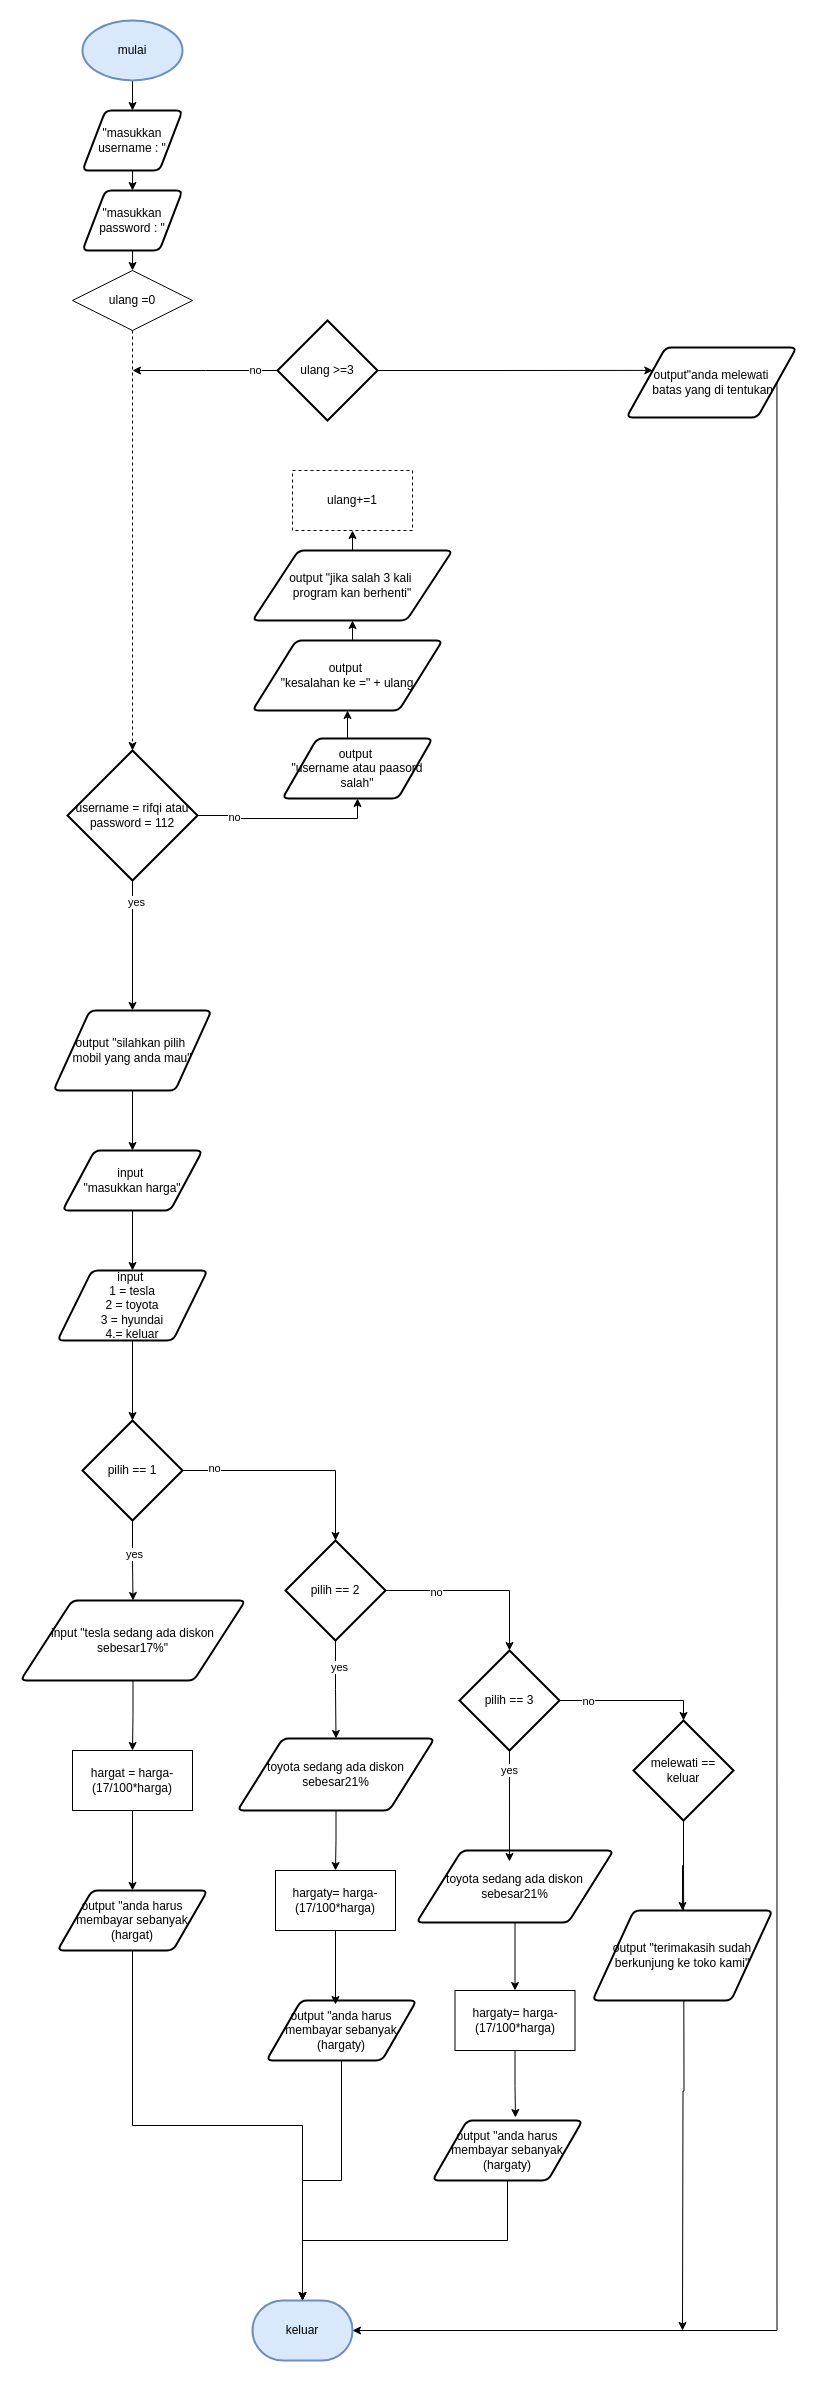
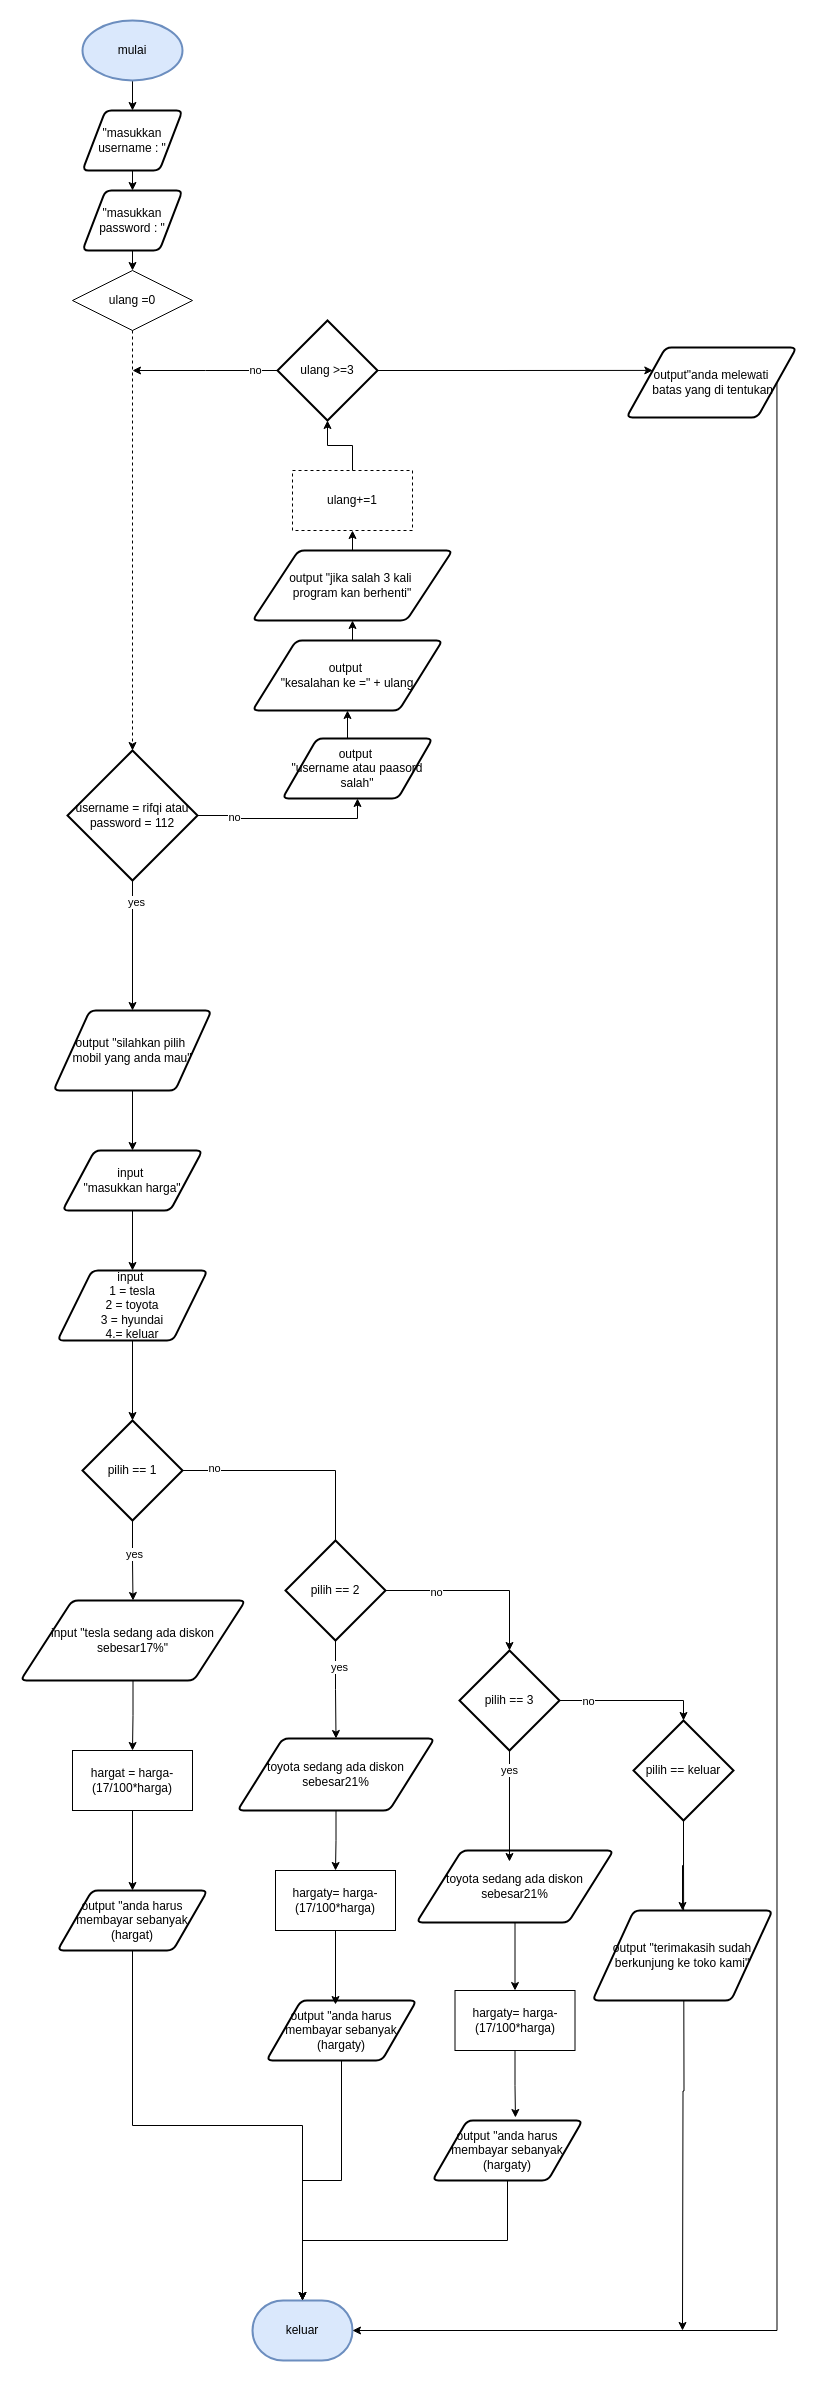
+ <mxCell id="22" style="edgeStyle=orthogonalEdgeStyle;rounded=0;orthogonalLoop=1;jettySize=auto;html=1;exitX=0.5;exitY=0;exitDx=0;exitDy=0;entryX=0.5;entryY=1;entryDx=0;entryDy=0;entryPerimeter=0;" edge="1" parent="1" source="15" target="21"><mxGeometry relative="1" as="geometry" /></mxCell>
- <mxCell id="41" style="edgeStyle=orthogonalEdgeStyle;rounded=0;orthogonalLoop=1;jettySize=auto;html=1;exitX=1;exitY=0.5;exitDx=0;exitDy=0;exitPerimeter=0;entryX=0.5;entryY=0;entryDx=0;entryDy=0;entryPerimeter=0;" edge="1" parent="1" source="29" target="40"><mxGeometry relative="1" as="geometry" /></mxCell>
+ <mxCell id="41" style="edgeStyle=orthogonalEdgeStyle;rounded=0;orthogonalLoop=1;jettySize=auto;html=1;exitX=1;exitY=0.5;exitDx=0;exitDy=0;exitPerimeter=0;entryX=0.5;entryY=0;entryDx=0;entryDy=0;entryPerimeter=0;endArrow=none;" edge="1" parent="1" source="29" target="40"><mxGeometry relative="1" as="geometry" /></mxCell>
- <mxCell id="70" value="melewati == keluar" style="strokeWidth=2;html=1;shape=mxgraph.flowchart.decision;whiteSpace=wrap;" vertex="1" parent="1"><mxGeometry x="633" y="1720" width="100" height="100" as="geometry" /></mxCell>
+ <mxCell id="70" value="pilih == keluar" style="strokeWidth=2;html=1;shape=mxgraph.flowchart.decision;whiteSpace=wrap;" vertex="1" parent="1"><mxGeometry x="633" y="1720" width="100" height="100" as="geometry" /></mxCell>
